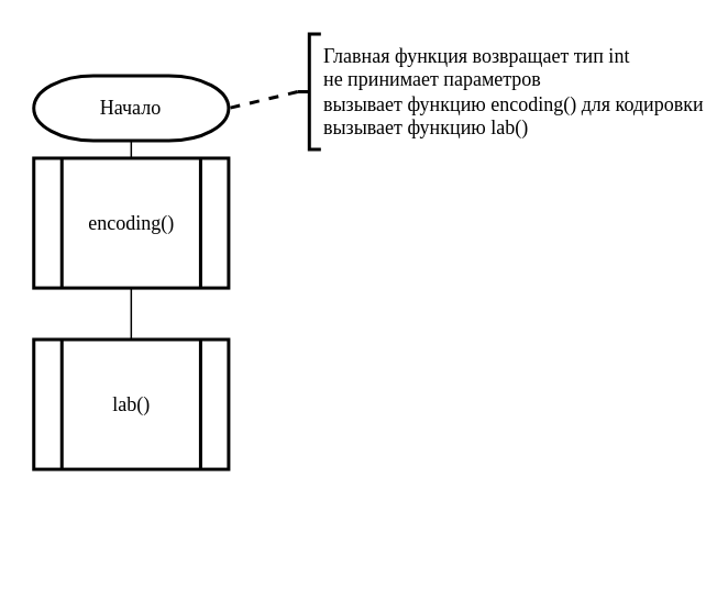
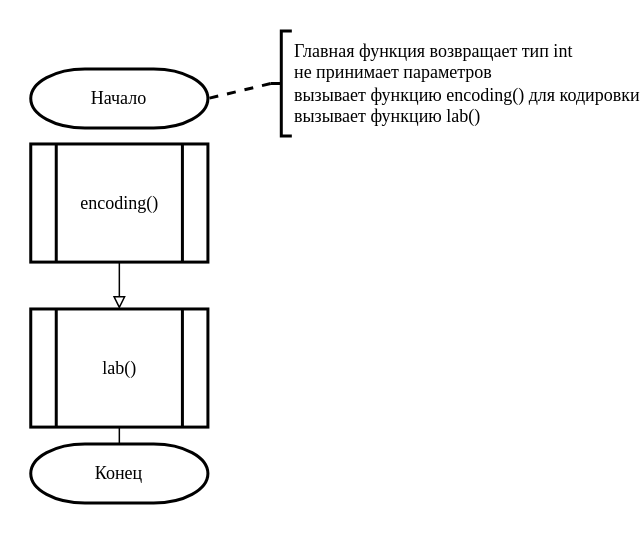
- <mxCell id="2" style="edgeStyle=orthogonalEdgeStyle;rounded=0;orthogonalLoop=1;jettySize=auto;html=1;exitX=0.5;exitY=1;exitDx=0;exitDy=0;exitPerimeter=0;entryX=0.5;entryY=0;entryDx=0;entryDy=0;endArrow=none;endFill=0;" parent="1" source="3" target="5" edge="1"><mxGeometry relative="1" as="geometry" /></mxCell>
- <mxCell id="4" style="edgeStyle=orthogonalEdgeStyle;rounded=0;orthogonalLoop=1;jettySize=auto;html=1;exitX=0.5;exitY=1;exitDx=0;exitDy=0;entryX=0.5;entryY=0;entryDx=0;entryDy=0;endArrow=none;endFill=0;" parent="1" source="5" target="7" edge="1"><mxGeometry relative="1" as="geometry" /></mxCell>
+ <mxCell id="4" style="edgeStyle=orthogonalEdgeStyle;rounded=0;orthogonalLoop=1;jettySize=auto;html=1;exitX=0.5;exitY=1;exitDx=0;exitDy=0;entryX=0.5;entryY=0;entryDx=0;entryDy=0;endArrow=block;endFill=0;" parent="1" source="5" target="7" edge="1"><mxGeometry relative="1" as="geometry" /></mxCell>
+ <mxCell id="6" style="edgeStyle=orthogonalEdgeStyle;rounded=0;orthogonalLoop=1;jettySize=auto;html=1;exitX=0.5;exitY=1;exitDx=0;exitDy=0;entryX=0.5;entryY=0;entryDx=0;entryDy=0;entryPerimeter=0;endArrow=none;endFill=0;" parent="1" source="7" target="8" edge="1"><mxGeometry relative="1" as="geometry" /></mxCell>
+ <mxCell id="8" value="&lt;font face=&quot;Times New Roman&quot;&gt;Конец&lt;/font&gt;" style="strokeWidth=2;html=1;shape=mxgraph.flowchart.terminator;whiteSpace=wrap;shadow=0;fillColor=#ffffff;gradientColor=none;" parent="1" vertex="1"><mxGeometry x="20" y="295.32" width="118.11" height="39.37" as="geometry" /></mxCell>
